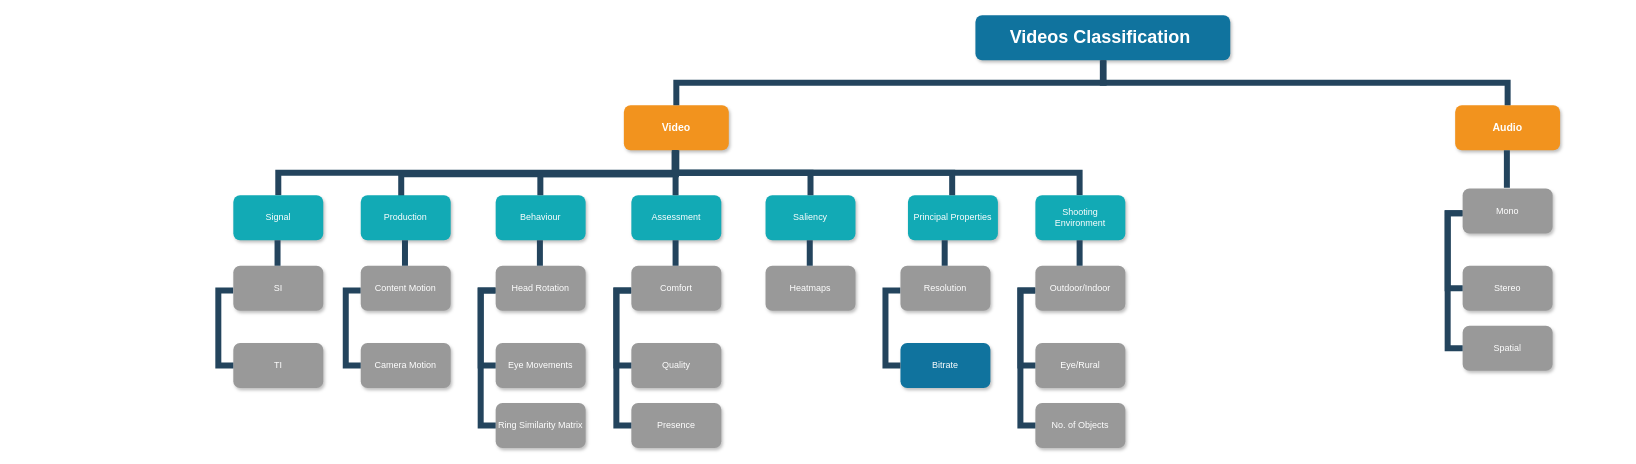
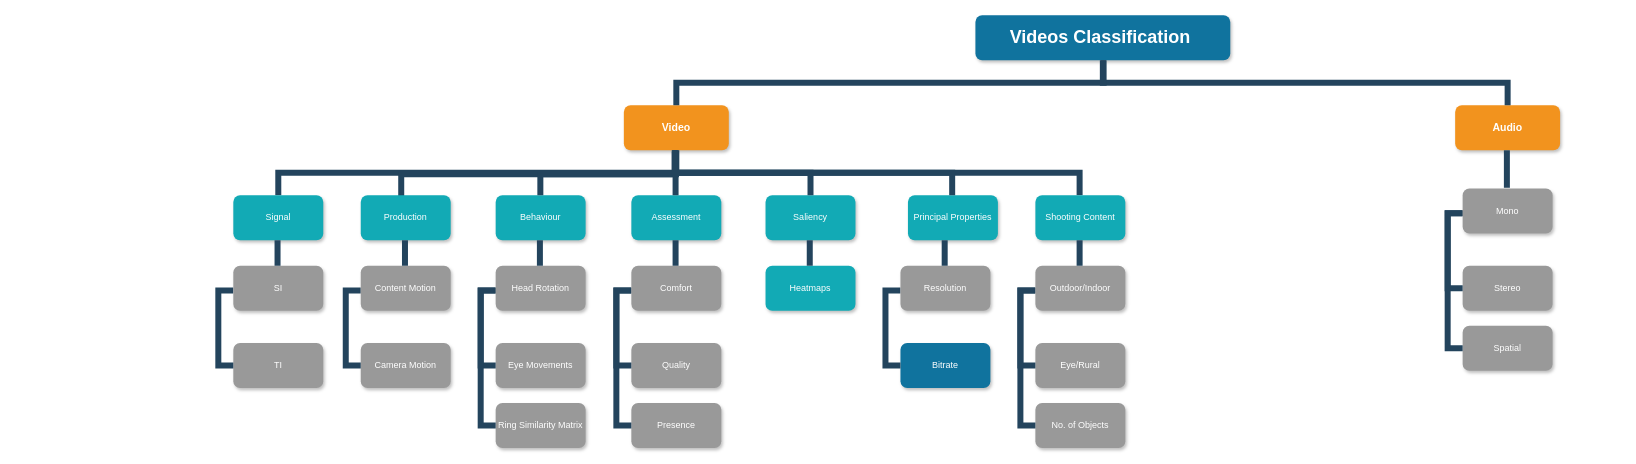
- <mxCell id="22" value="Shooting Environment" style="whiteSpace=wrap;rounded=1;fillColor=#12AAB5;strokeColor=none;shadow=1;fontColor=#FFFFFF;" vertex="1" parent="1"><mxGeometry x="1380" y="260" width="120" height="60" as="geometry" /></mxCell>
+ <mxCell id="22" value="Shooting Content" style="whiteSpace=wrap;rounded=1;fillColor=#12AAB5;strokeColor=none;shadow=1;fontColor=#FFFFFF;" vertex="1" parent="1"><mxGeometry x="1380" y="260" width="120" height="60" as="geometry" /></mxCell>
- <mxCell id="57" value="Heatmaps" style="whiteSpace=wrap;rounded=1;fillColor=#999999;strokeColor=none;shadow=1;fontColor=#FFFFFF;fontStyle=0" vertex="1" parent="1"><mxGeometry x="1020" y="354" width="120" height="60" as="geometry" /></mxCell>
+ <mxCell id="57" value="Heatmaps" style="whiteSpace=wrap;rounded=1;fillColor=#12aab5;strokeColor=none;shadow=1;fontColor=#FFFFFF;fontStyle=0;" vertex="1" parent="1"><mxGeometry x="1020" y="354" width="120" height="60" as="geometry" /></mxCell>
